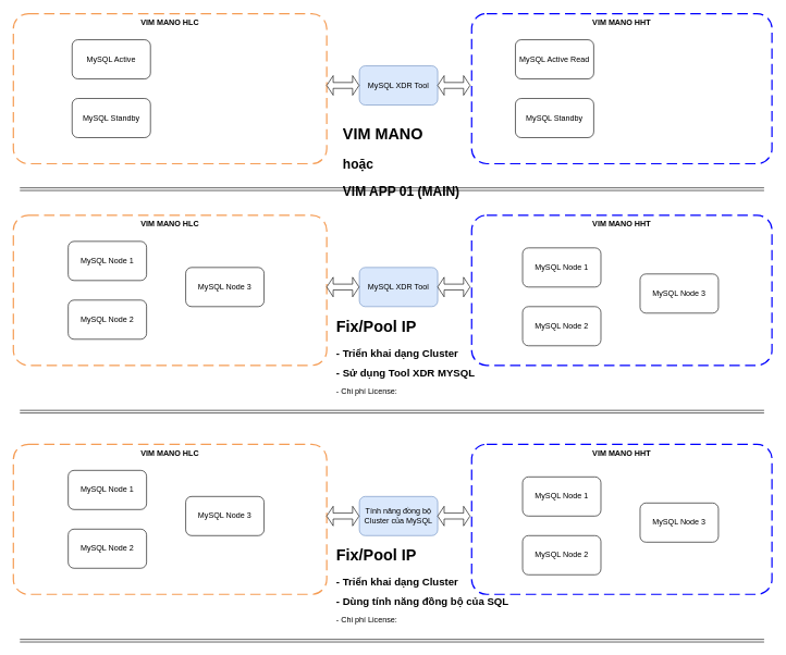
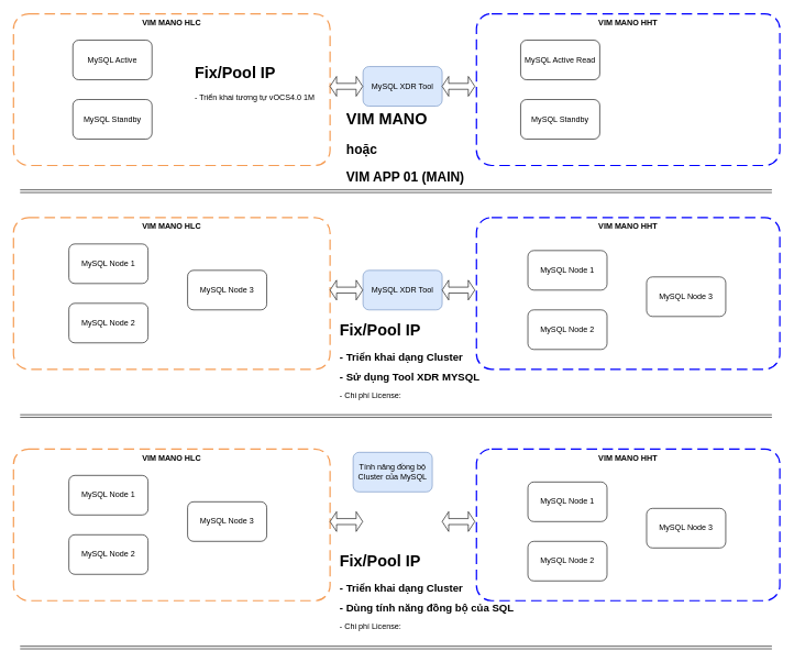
+ <mxCell id="8" value="&lt;h1&gt;Fix/Pool IP&lt;/h1&gt;&lt;p&gt;- Triển khai tương tự vOCS4.0 1M&lt;/p&gt;" style="text;html=1;strokeColor=none;fillColor=none;spacing=5;spacingTop=-20;whiteSpace=wrap;overflow=hidden;rounded=0;" vertex="1" parent="1"><mxGeometry x="290" y="90" width="190" height="120" as="geometry" /></mxCell>
- <mxCell id="28" value="&lt;h1&gt;VIM MANO&lt;/h1&gt;&lt;h1&gt;&lt;b style=&quot;font-size: 20px; background-color: initial;&quot;&gt;hoặc&amp;nbsp;&lt;/b&gt;&lt;/h1&gt;&lt;div style=&quot;font-size: 20px;&quot;&gt;&lt;b style=&quot;&quot;&gt;&lt;font style=&quot;font-size: 20px;&quot;&gt;VIM APP 01 (MAIN)&lt;/font&gt;&lt;/b&gt;&lt;/div&gt;" style="text;html=1;strokeColor=none;fillColor=none;spacing=5;spacingTop=-20;whiteSpace=wrap;overflow=hidden;rounded=0;" vertex="1" parent="1"><mxGeometry x="520" y="185" width="190" height="140" as="geometry" /></mxCell>
+ <mxCell id="28" value="&lt;h1&gt;VIM MANO&lt;/h1&gt;&lt;h1&gt;&lt;b style=&quot;font-size: 20px; background-color: initial;&quot;&gt;hoặc&amp;nbsp;&lt;/b&gt;&lt;/h1&gt;&lt;div style=&quot;font-size: 20px;&quot;&gt;&lt;b style=&quot;&quot;&gt;&lt;font style=&quot;font-size: 20px;&quot;&gt;VIM APP 01 (MAIN)&lt;/font&gt;&lt;/b&gt;&lt;/div&gt;" style="text;html=1;strokeColor=none;fillColor=none;spacing=5;spacingTop=-20;whiteSpace=wrap;overflow=hidden;rounded=0;" vertex="1" parent="1"><mxGeometry x="520" y="160" width="190" height="140" as="geometry" /></mxCell>
- <mxCell id="31" value="Tính năng đồng bộ Cluster của MySQL" style="rounded=1;whiteSpace=wrap;html=1;fillColor=#dae8fc;strokeColor=#6c8ebf;" vertex="1" parent="1"><mxGeometry x="550" y="760" width="120" height="60" as="geometry" /></mxCell>
+ <mxCell id="31" value="Tính năng đồng bộ Cluster của MySQL" style="rounded=1;whiteSpace=wrap;html=1;fillColor=#dae8fc;strokeColor=#6c8ebf;" vertex="1" parent="1"><mxGeometry x="535" y="685" width="120" height="60" as="geometry" /></mxCell>
